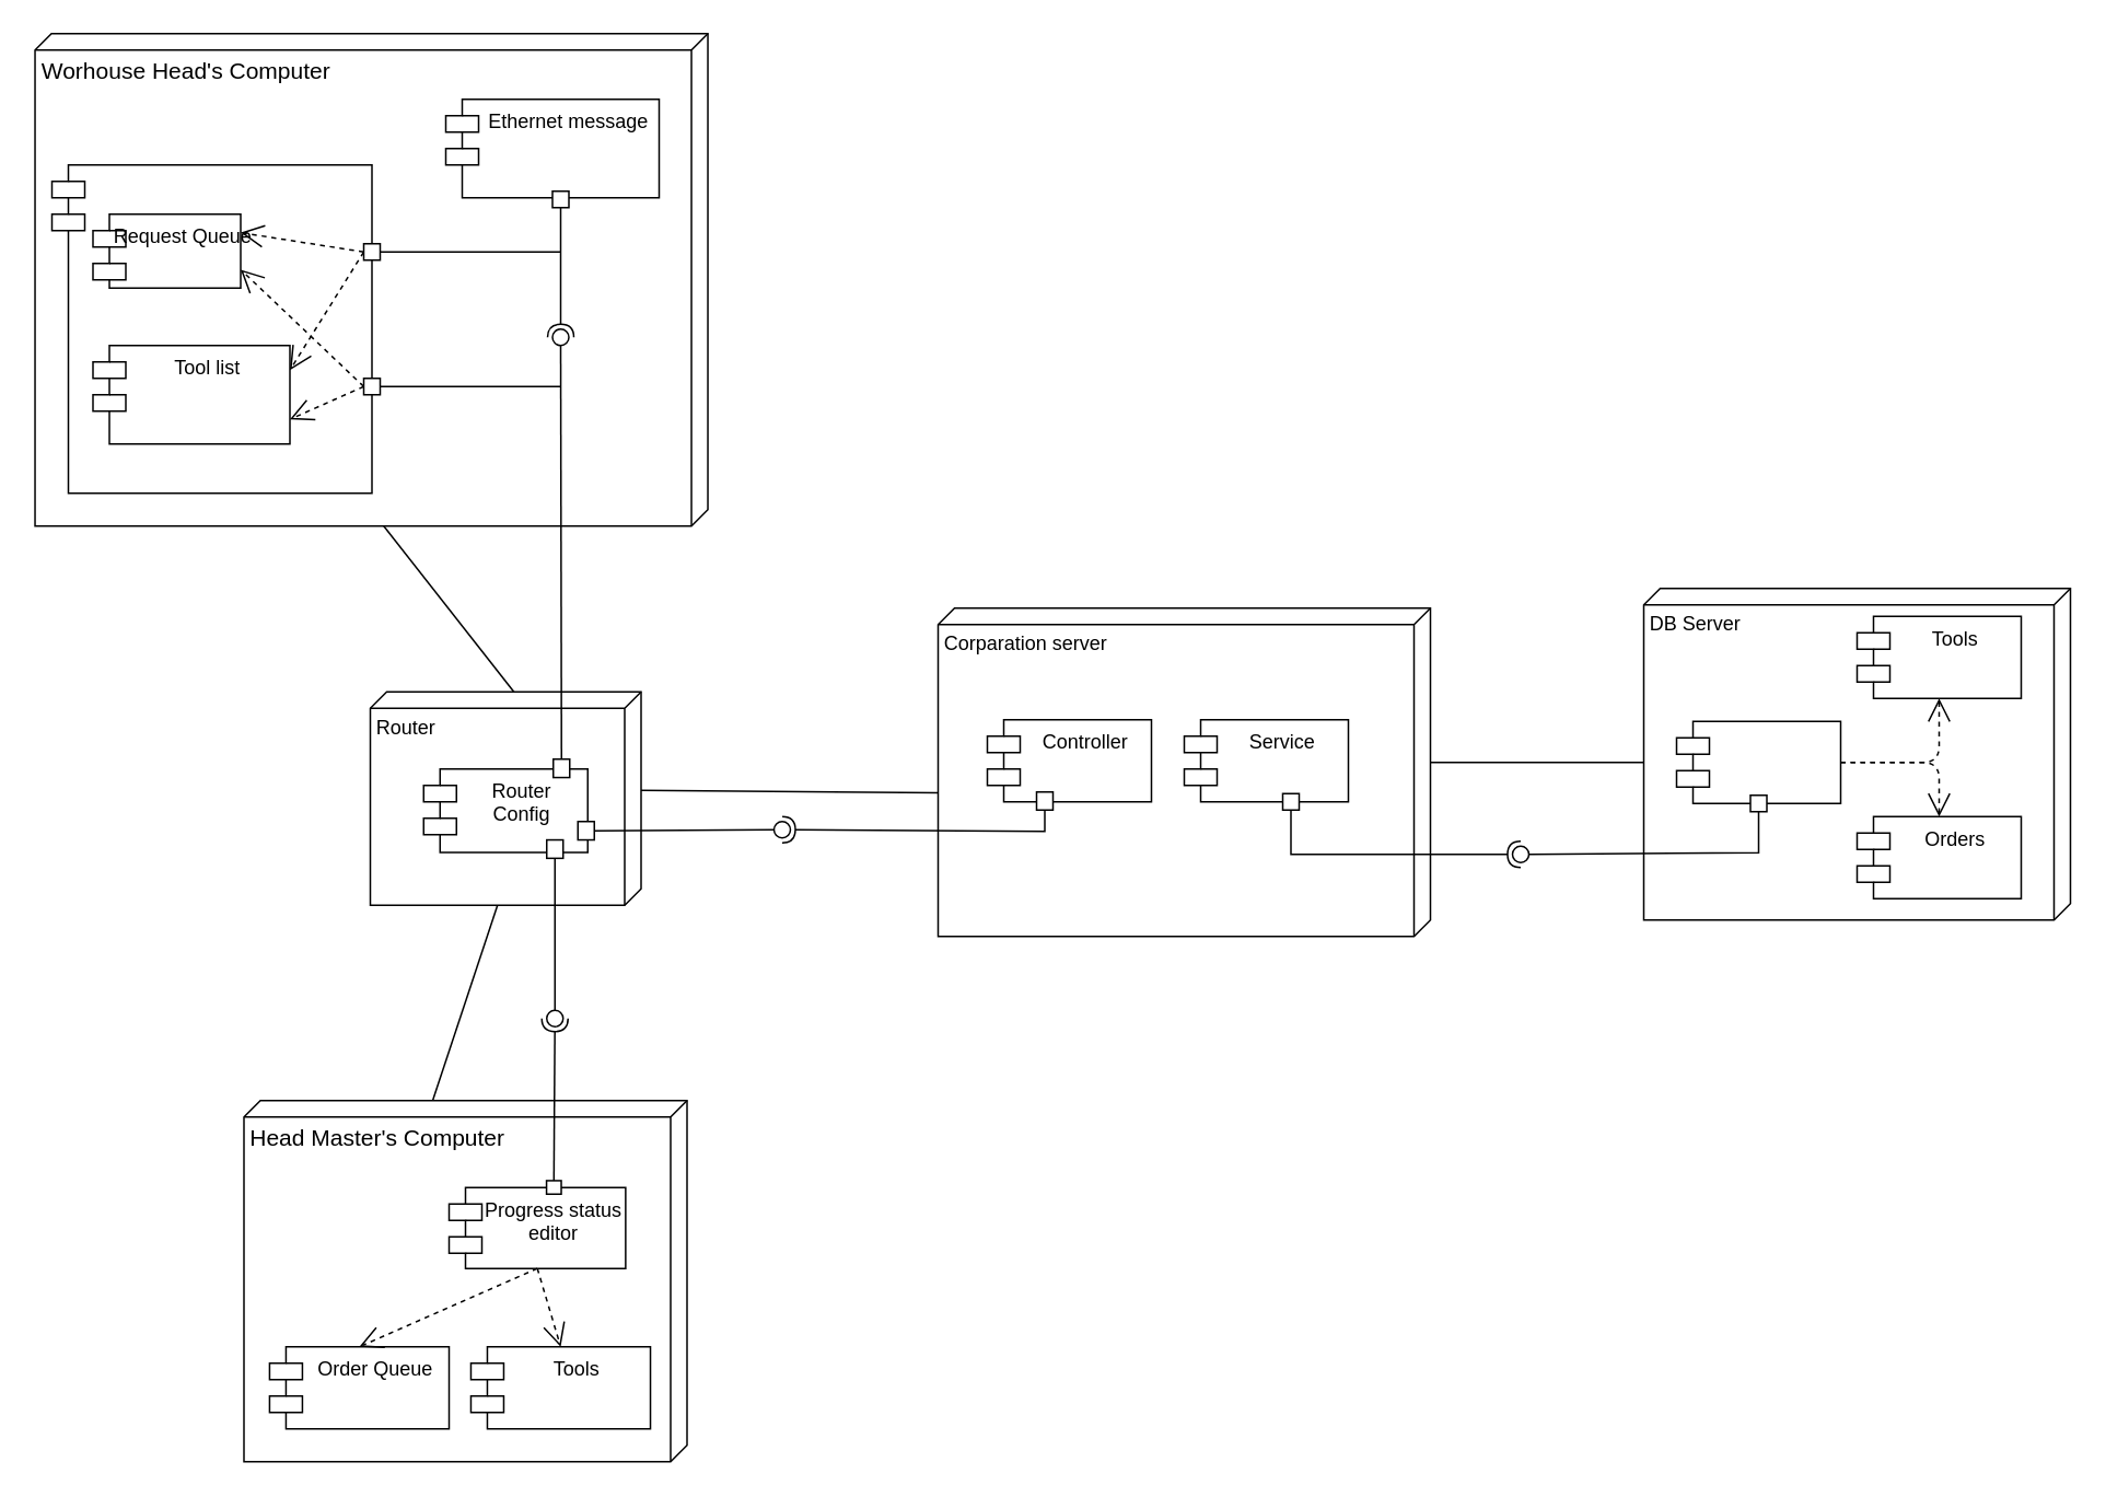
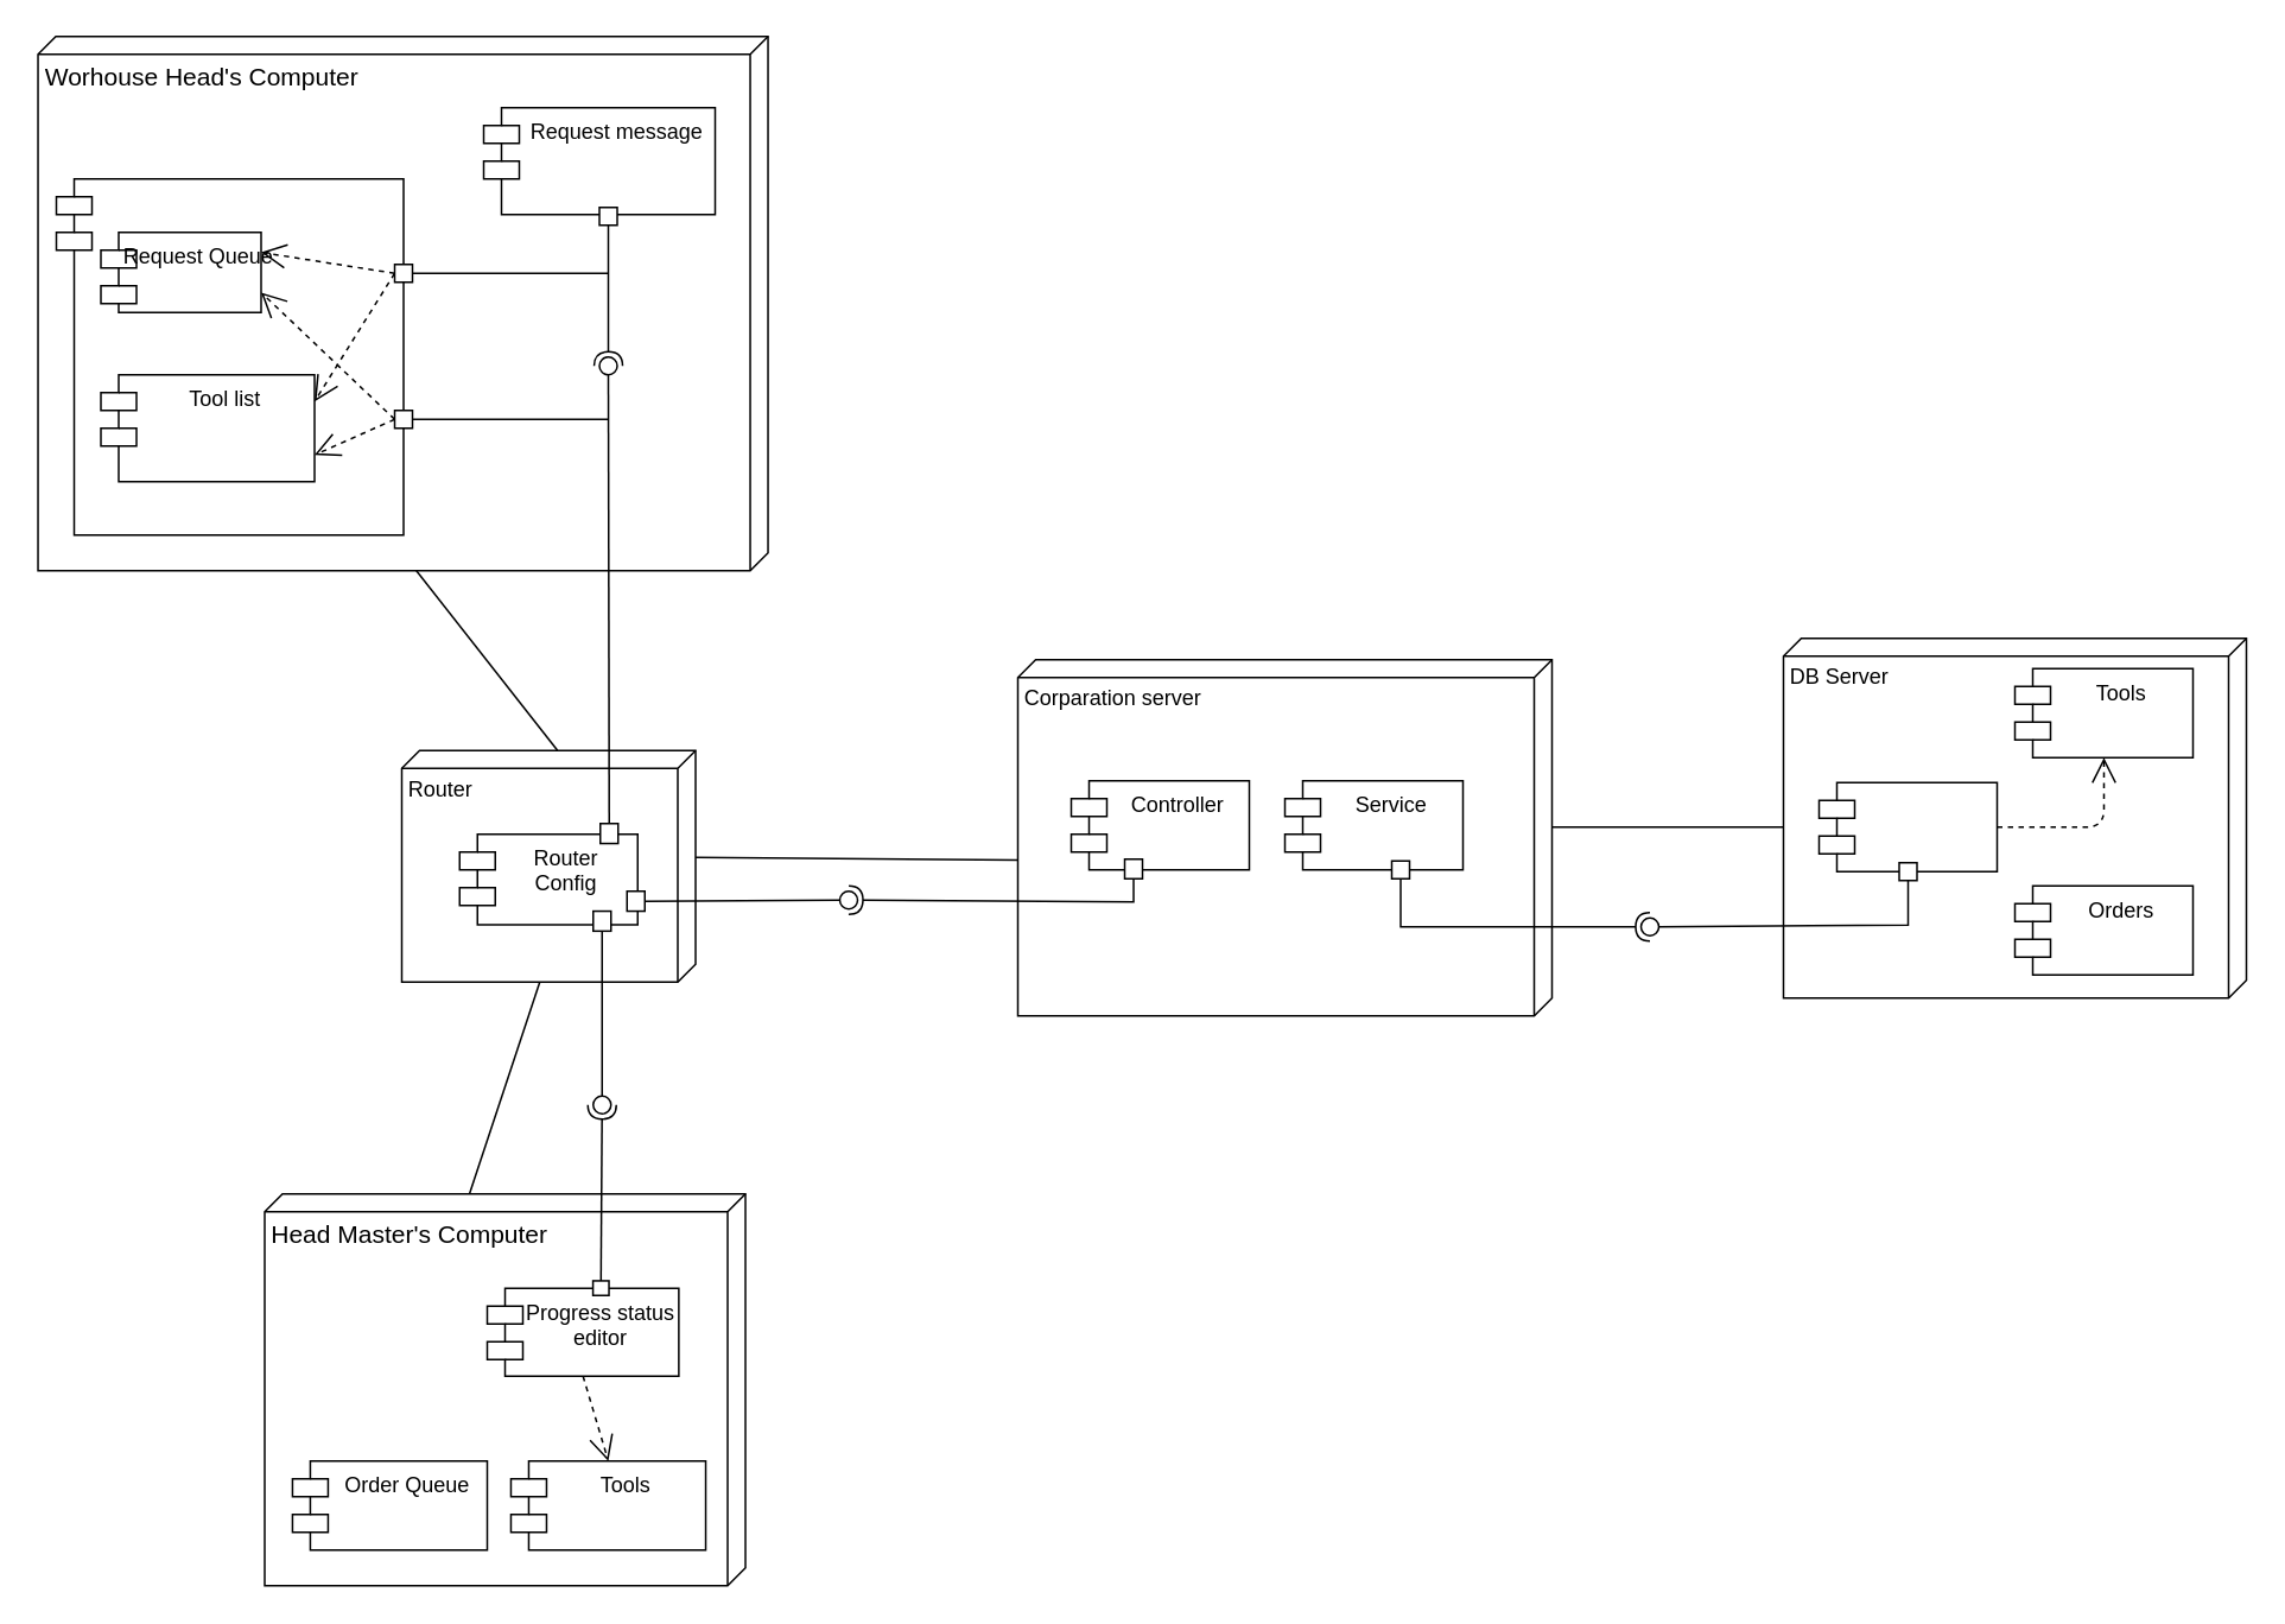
- <mxCell id="46" value="Ethernet message" style="shape=module;align=left;spacingLeft=20;align=center;verticalAlign=top;" parent="45" vertex="1"><mxGeometry x="20" width="130" height="60" as="geometry" /></mxCell>
+ <mxCell id="46" value="Request message" style="shape=module;align=left;spacingLeft=20;align=center;verticalAlign=top;" parent="45" vertex="1"><mxGeometry x="20" width="130" height="60" as="geometry" /></mxCell>
- <mxCell id="34" value="" style="endArrow=open;endSize=12;dashed=1;html=1;fontSize=11;fontColor=#FFFFFF;exitX=1;exitY=0.5;exitDx=0;exitDy=0;entryX=0.5;entryY=0;entryDx=0;entryDy=0;" parent="1" source="31" target="23" edge="1"><mxGeometry x="1" y="82" width="160" relative="1" as="geometry"><mxPoint x="1051" y="570" as="sourcePoint" /><mxPoint x="1191" y="495" as="targetPoint" /><Array as="points"><mxPoint x="1181" y="464" /></Array><mxPoint x="80" y="62" as="offset" /></mxGeometry></mxCell>
- <mxCell id="67" value="" style="endArrow=open;endSize=12;dashed=1;html=1;entryX=0.5;entryY=0;entryDx=0;entryDy=0;exitX=0.5;exitY=1;exitDx=0;exitDy=0;" parent="1" source="64" target="62" edge="1"><mxGeometry x="0.125" y="-20" width="160" relative="1" as="geometry"><mxPoint x="121" y="1020" as="sourcePoint" /><mxPoint x="281" y="1020" as="targetPoint" /><mxPoint as="offset" /></mxGeometry></mxCell>
